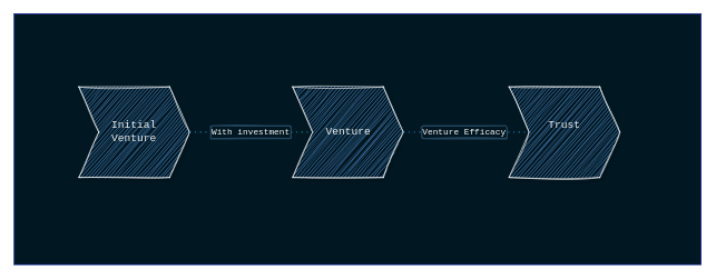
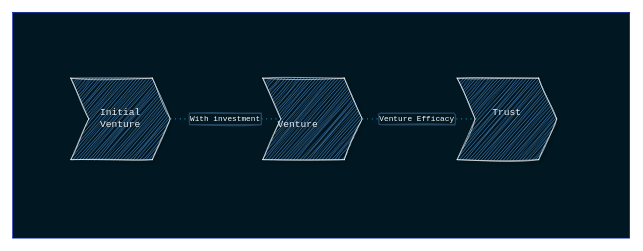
- <mxCell id="9" value="With investment" style="rounded=1;whiteSpace=wrap;html=1;strokeWidth=2;fillWeight=4;hachureGap=8;hachureAngle=45;sketch=1;fontSize=13;fillColor=none;strokeColor=#23445d;fontColor=#FCFCFC;fontFamily=Courier New;" vertex="1" parent="1"><mxGeometry x="315" y="188.5" width="120" height="19" as="geometry" /></mxCell>
+ <mxCell id="9" value="With investment" style="whiteSpace=wrap;html=1;strokeWidth=2;fillWeight=4;hachureGap=8;hachureAngle=45;sketch=1;fontSize=13;fillColor=none;strokeColor=#23445d;fontColor=#FCFCFC;fontFamily=Courier New;rounded=0;" vertex="1" parent="1"><mxGeometry x="315" y="188.5" width="120" height="19" as="geometry" /></mxCell>
- <mxCell id="7" value="Venture" style="text;html=1;strokeColor=none;fillColor=none;align=center;verticalAlign=middle;whiteSpace=wrap;rounded=0;fontSize=16;fontColor=#EEEEEE;fontFamily=Courier New;" vertex="1" parent="1"><mxGeometry x="490.5" y="178.5" width="60" height="39" as="geometry" /></mxCell>
+ <mxCell id="7" value="Venture" style="text;html=1;strokeColor=none;fillColor=none;align=center;verticalAlign=middle;whiteSpace=wrap;rounded=0;fontSize=16;fontColor=#EEEEEE;fontFamily=Courier New;" vertex="1" parent="1"><mxGeometry x="465.5" y="188.5" width="60" height="39" as="geometry" /></mxCell>
